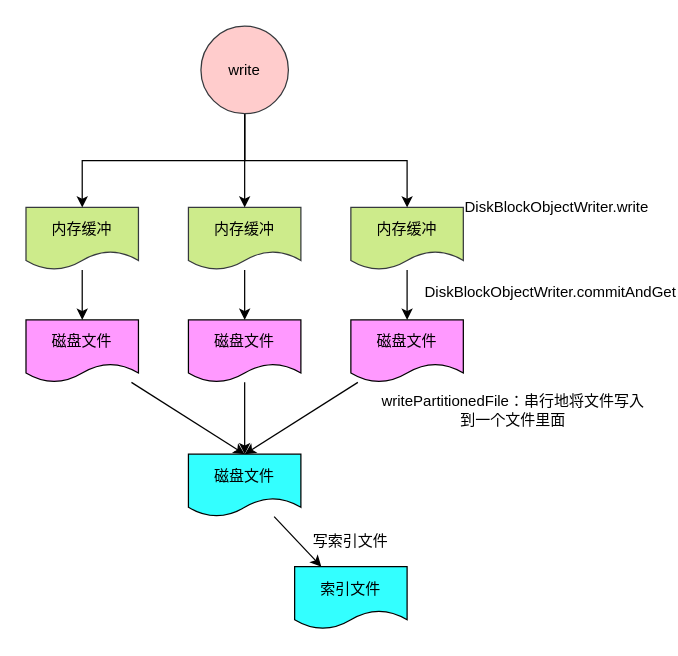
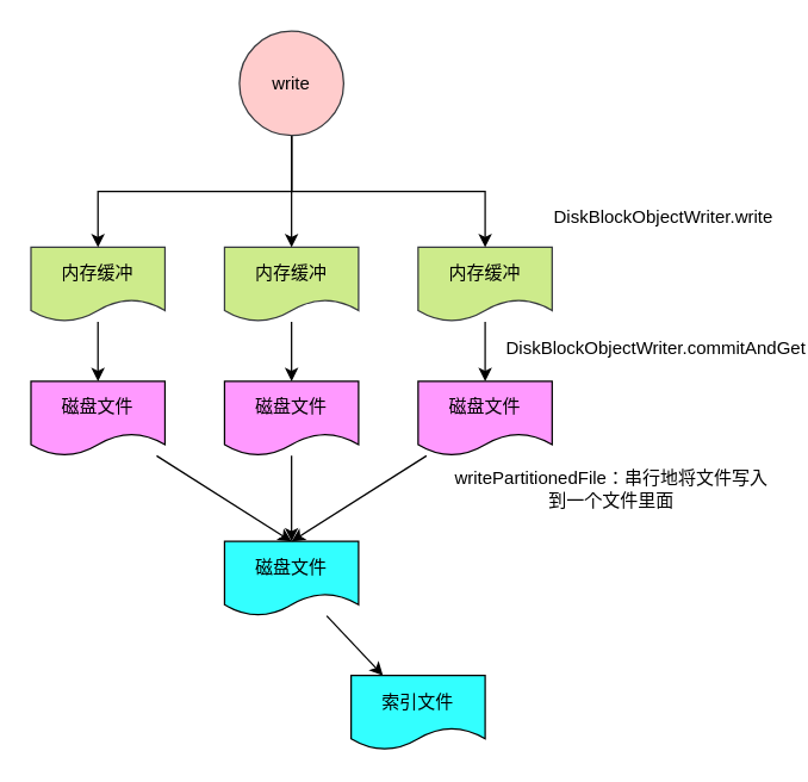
- <mxCell id="21" value="&lt;span&gt;DiskBlockObjectWriter.write&lt;br&gt;&lt;br&gt;&lt;/span&gt;" style="text;html=1;strokeColor=none;fillColor=none;align=center;verticalAlign=middle;whiteSpace=wrap;rounded=0;" vertex="1" parent="1"><mxGeometry x="380" y="163" width="130" height="20" as="geometry" /></mxCell>
+ <mxCell id="21" value="&lt;span&gt;DiskBlockObjectWriter.write&lt;br&gt;&lt;br&gt;&lt;/span&gt;" style="text;html=1;strokeColor=none;fillColor=none;align=center;verticalAlign=middle;whiteSpace=wrap;rounded=0;" vertex="1" parent="1"><mxGeometry x="380" y="143" width="130" height="20" as="geometry" /></mxCell>
- <mxCell id="25" value="&lt;span&gt;写索引文件&lt;br&gt;&lt;/span&gt;" style="text;html=1;strokeColor=none;fillColor=none;align=center;verticalAlign=middle;whiteSpace=wrap;rounded=0;" vertex="1" parent="1"><mxGeometry x="225" y="423" width="110" height="20" as="geometry" /></mxCell>
